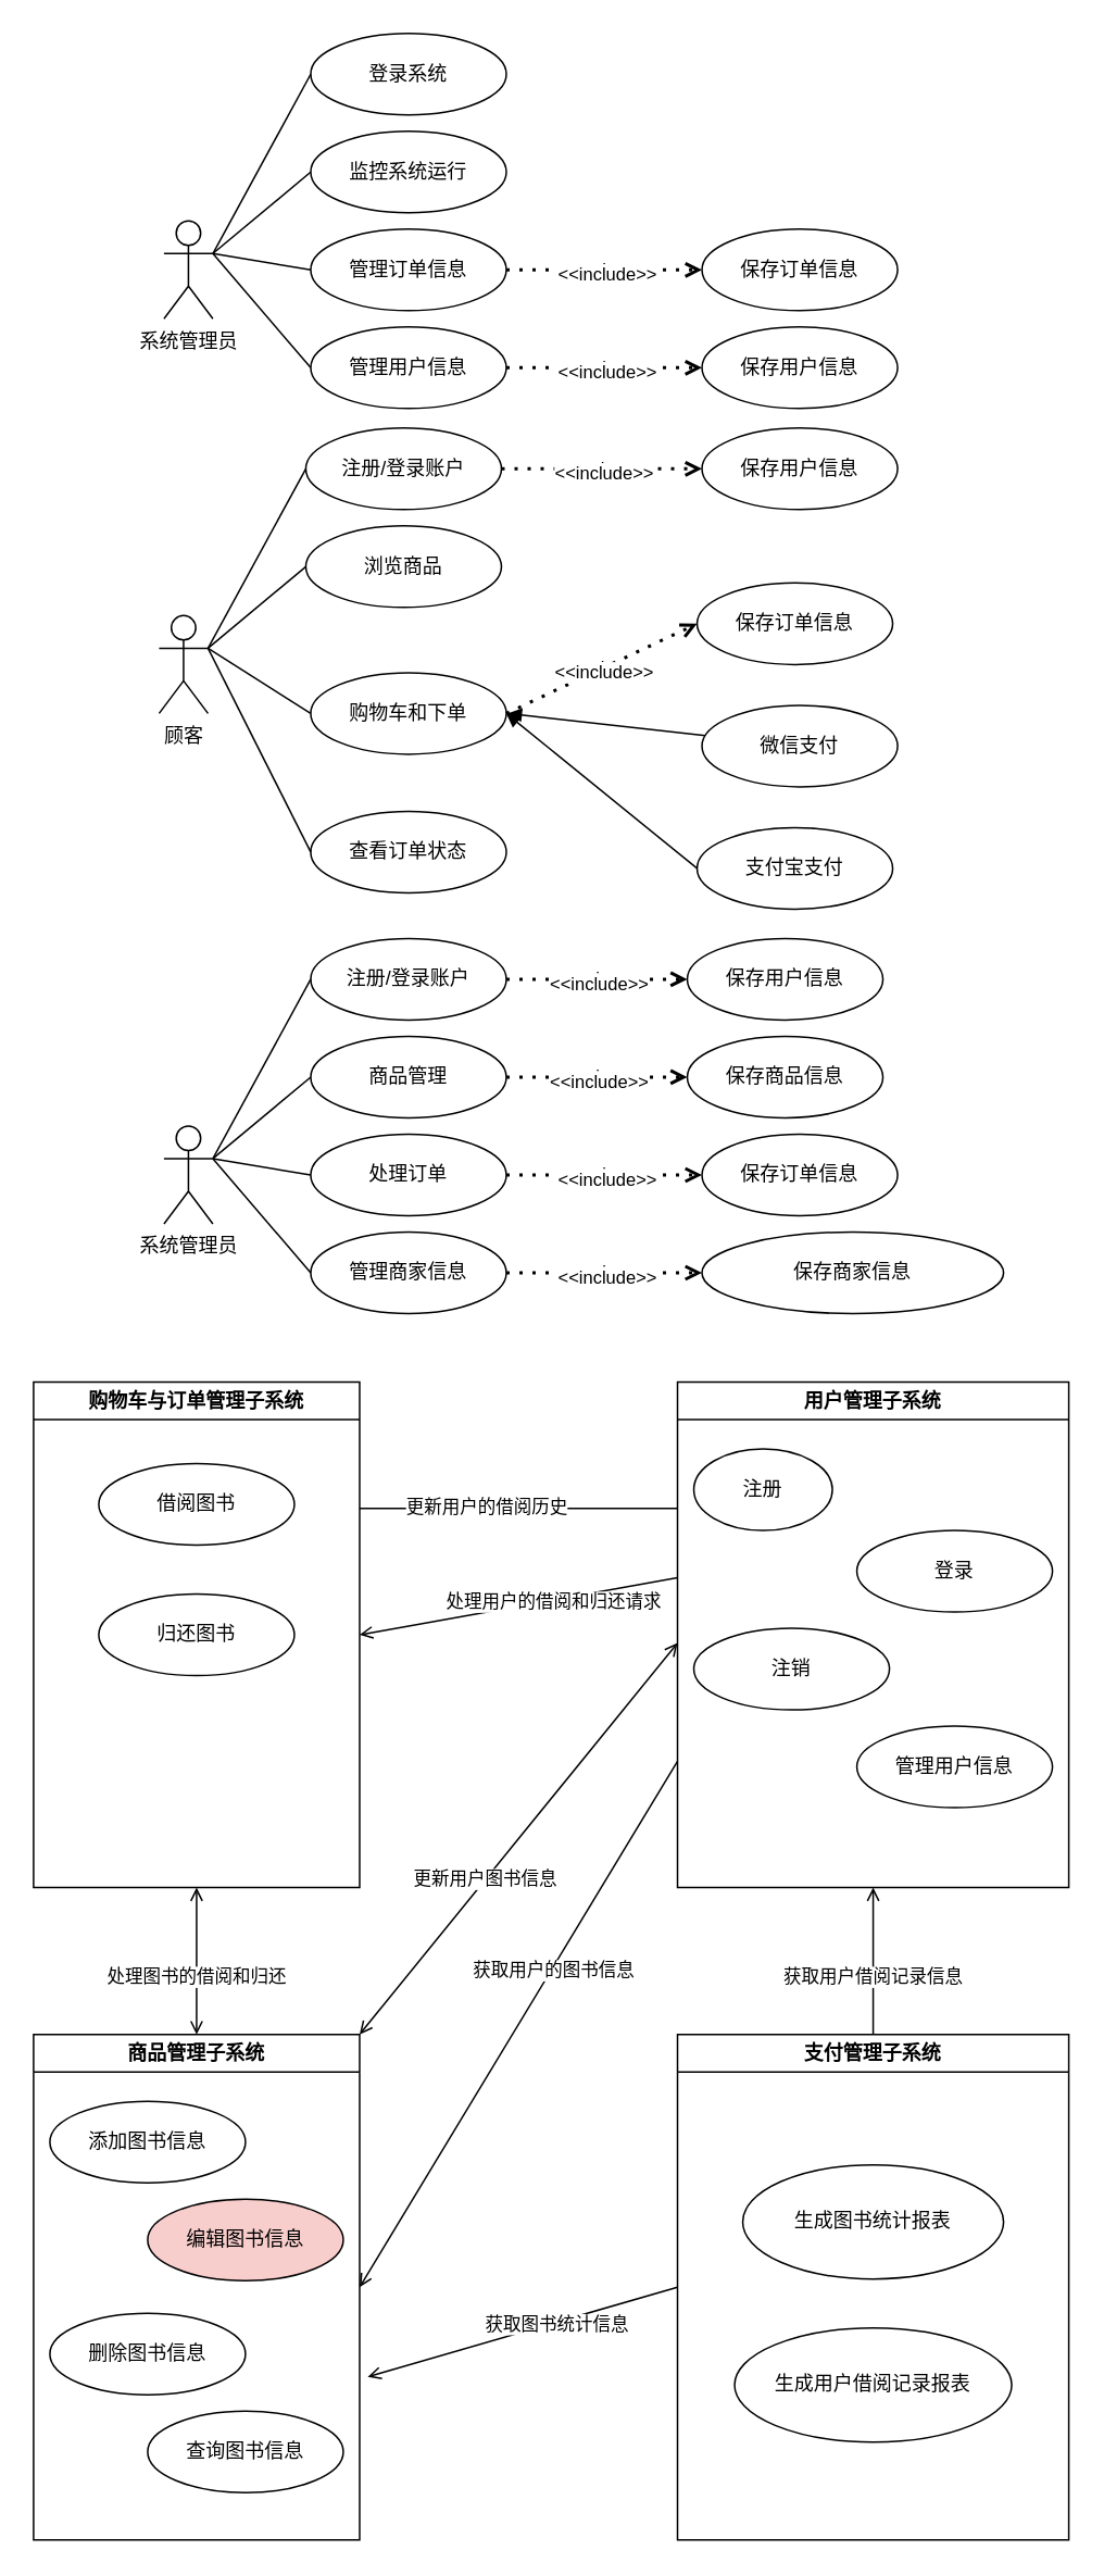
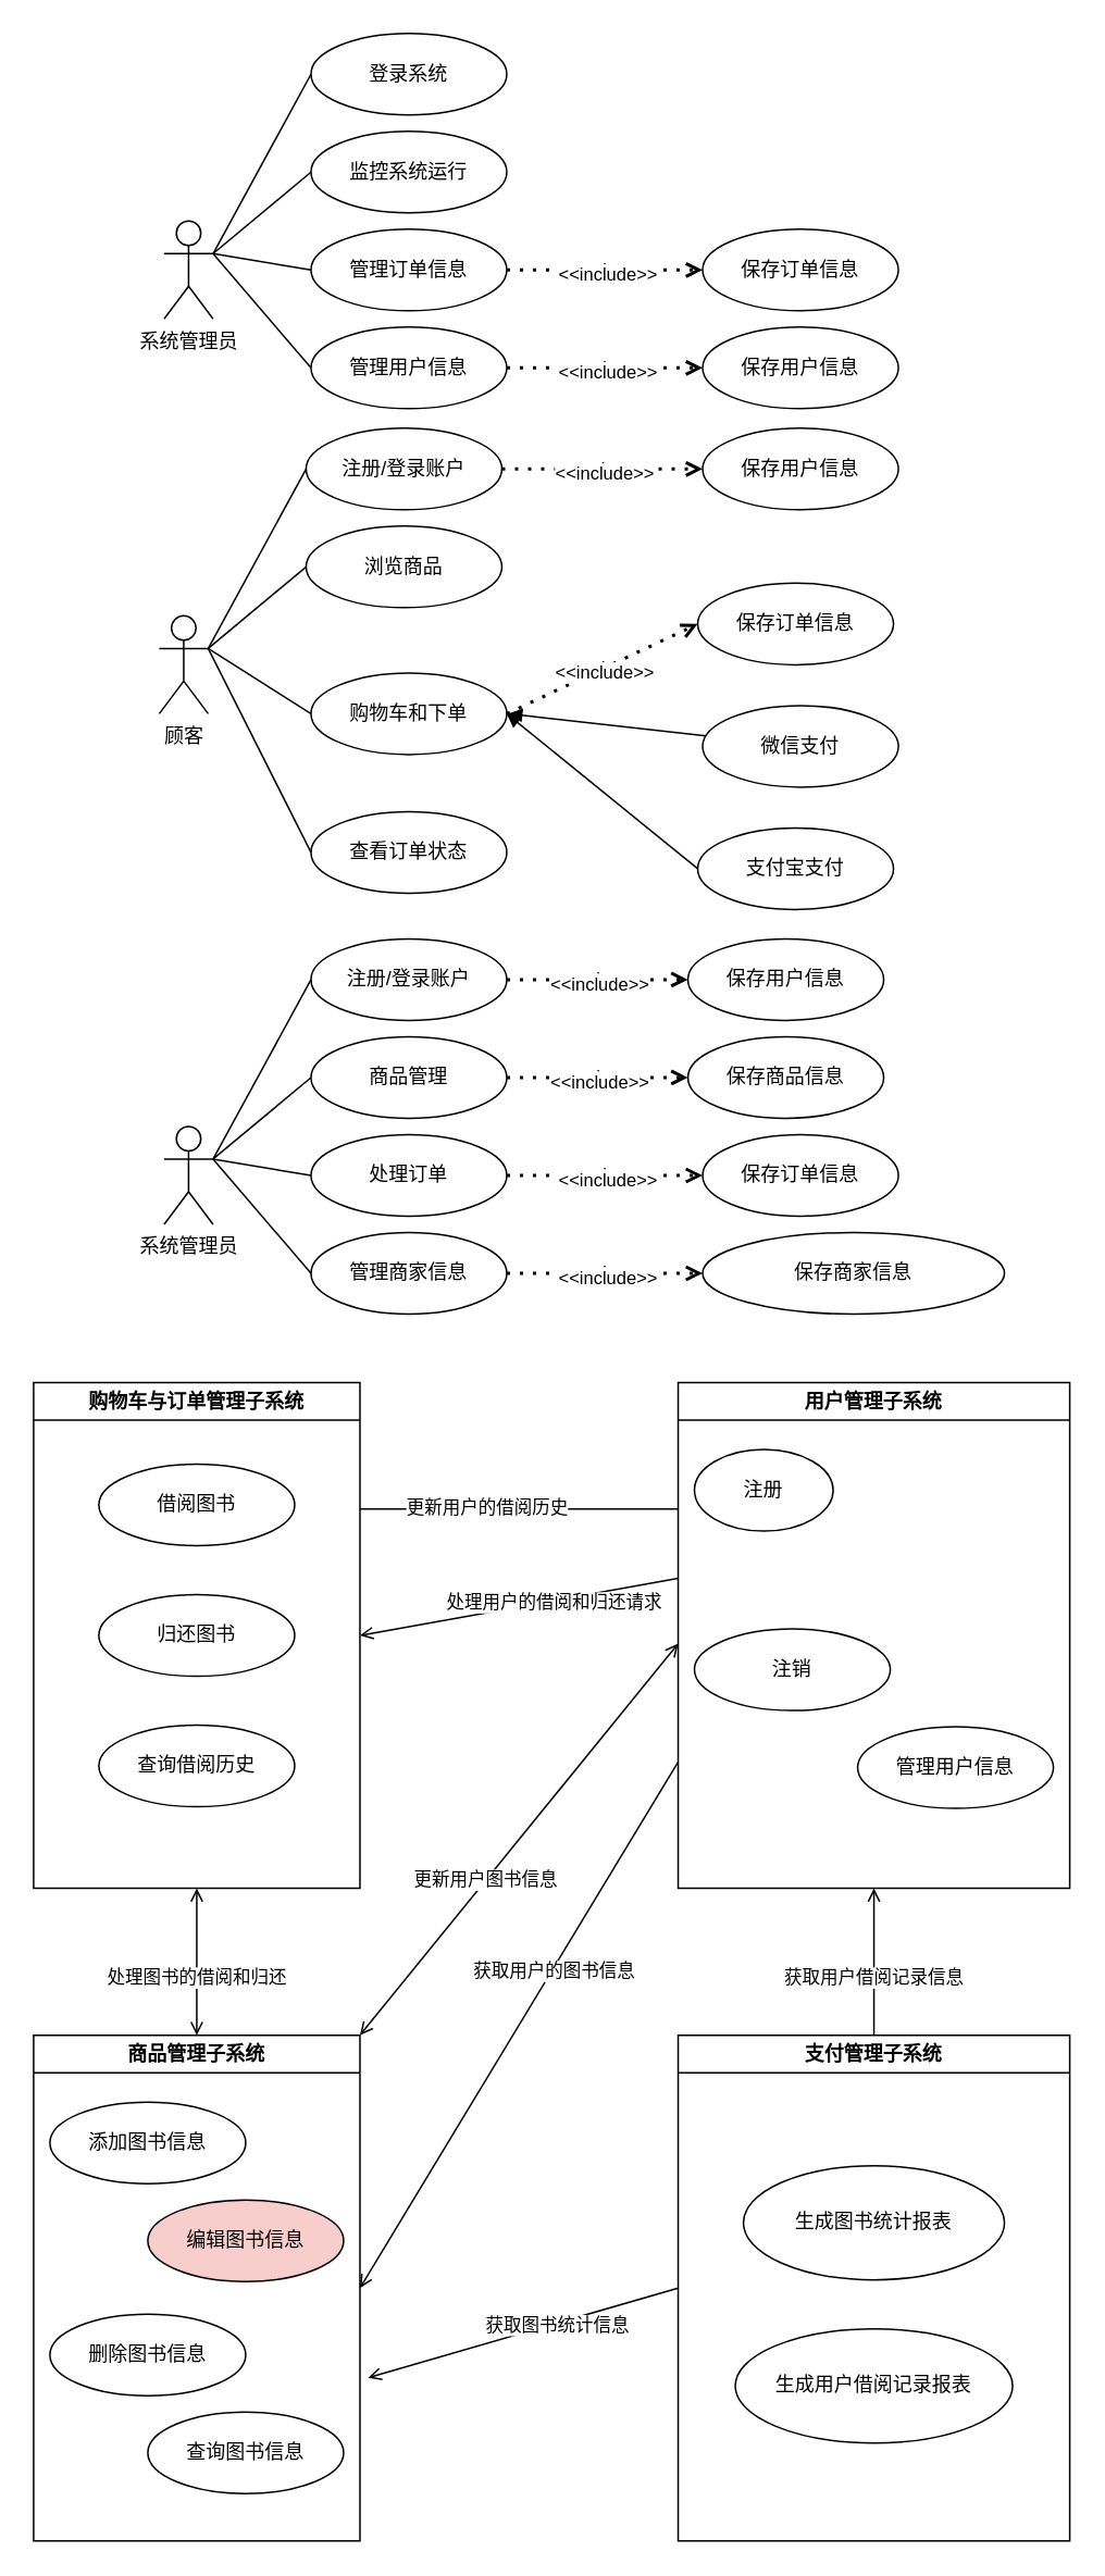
- <mxCell id="64" value="登录" style="ellipse;whiteSpace=wrap;html=1;" vertex="1" parent="62"><mxGeometry x="110" y="91" width="120" height="50" as="geometry" /></mxCell>
+ <mxCell id="70" value="查询借阅历史" style="ellipse;whiteSpace=wrap;html=1;" vertex="1" parent="67"><mxGeometry x="40" y="210" width="120" height="50" as="geometry" /></mxCell>
